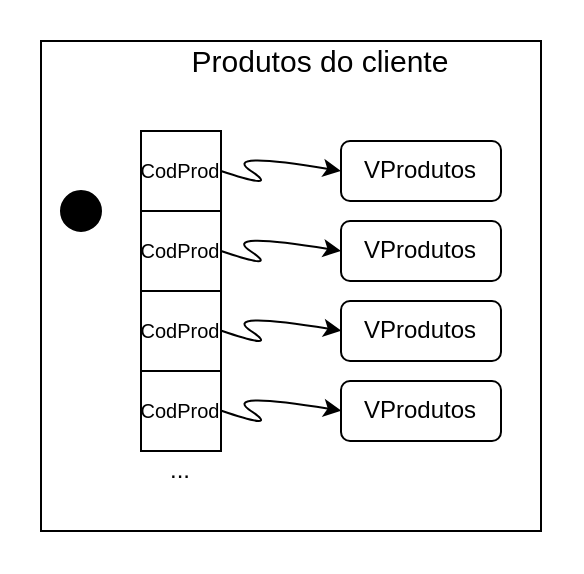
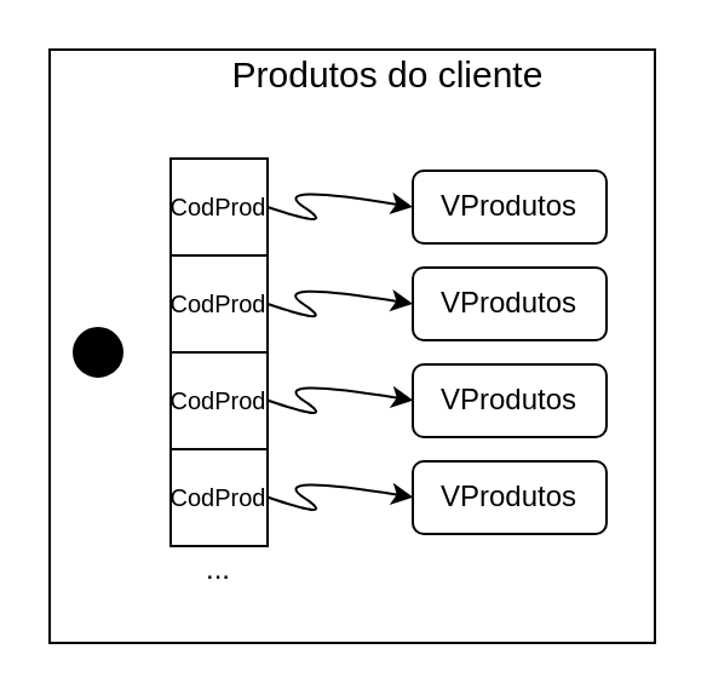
- <mxCell id="16" value="v" style="ellipse;whiteSpace=wrap;html=1;aspect=fixed;fillColor=#000000;" vertex="1" parent="1"><mxGeometry x="30" y="95" width="20" height="20" as="geometry" /></mxCell>
+ <mxCell id="16" value="v" style="ellipse;whiteSpace=wrap;html=1;aspect=fixed;fillColor=#000000;" vertex="1" parent="1"><mxGeometry x="30" y="135" width="20" height="20" as="geometry" /></mxCell>
